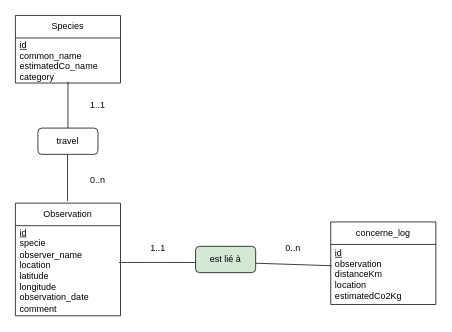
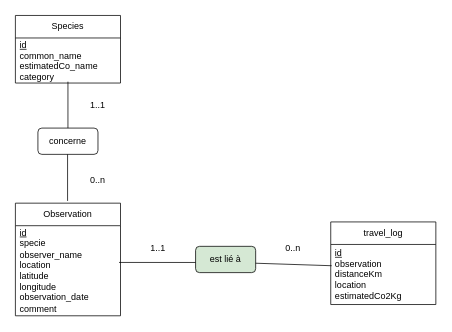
- <mxCell id="13" value="travel" style="rounded=1;whiteSpace=wrap;html=1;" parent="1" vertex="1"><mxGeometry x="50" y="170" width="80" height="35" as="geometry" /></mxCell>
+ <mxCell id="13" value="concerne" style="rounded=1;whiteSpace=wrap;html=1;" parent="1" vertex="1"><mxGeometry x="50" y="170" width="80" height="35" as="geometry" /></mxCell>
- <mxCell id="6" value="concerne_log" style="swimlane;fontStyle=0;childLayout=stackLayout;horizontal=1;startSize=30;horizontalStack=0;resizeParent=1;resizeParentMax=0;resizeLast=0;collapsible=1;marginBottom=0;whiteSpace=wrap;html=1;" parent="1" vertex="1"><mxGeometry x="440" y="295" width="140" height="110" as="geometry" /></mxCell>
+ <mxCell id="6" value="travel_log" style="swimlane;fontStyle=0;childLayout=stackLayout;horizontal=1;startSize=30;horizontalStack=0;resizeParent=1;resizeParentMax=0;resizeLast=0;collapsible=1;marginBottom=0;whiteSpace=wrap;html=1;" parent="1" vertex="1"><mxGeometry x="440" y="295" width="140" height="110" as="geometry" /></mxCell>
